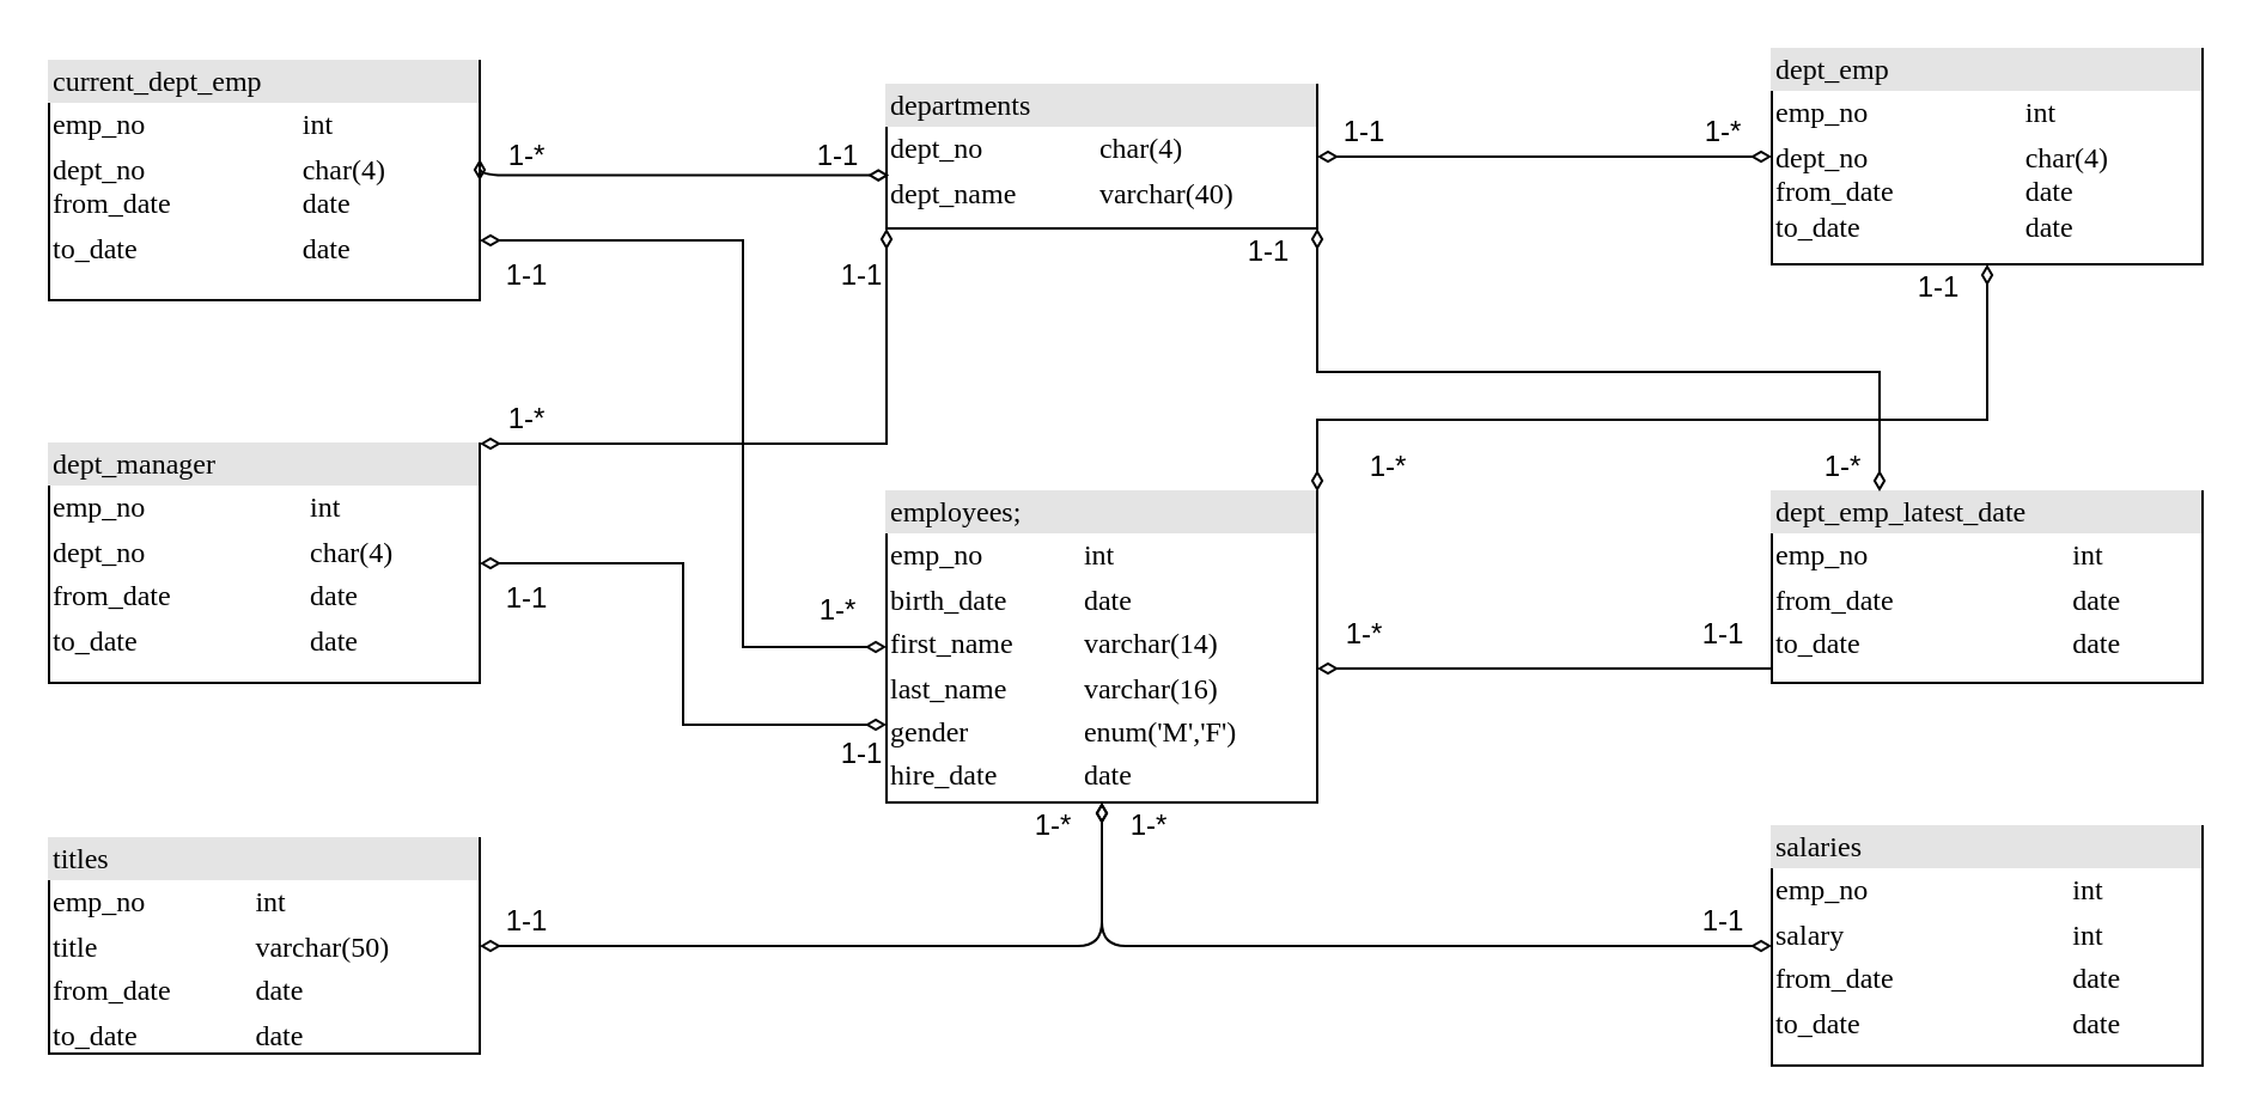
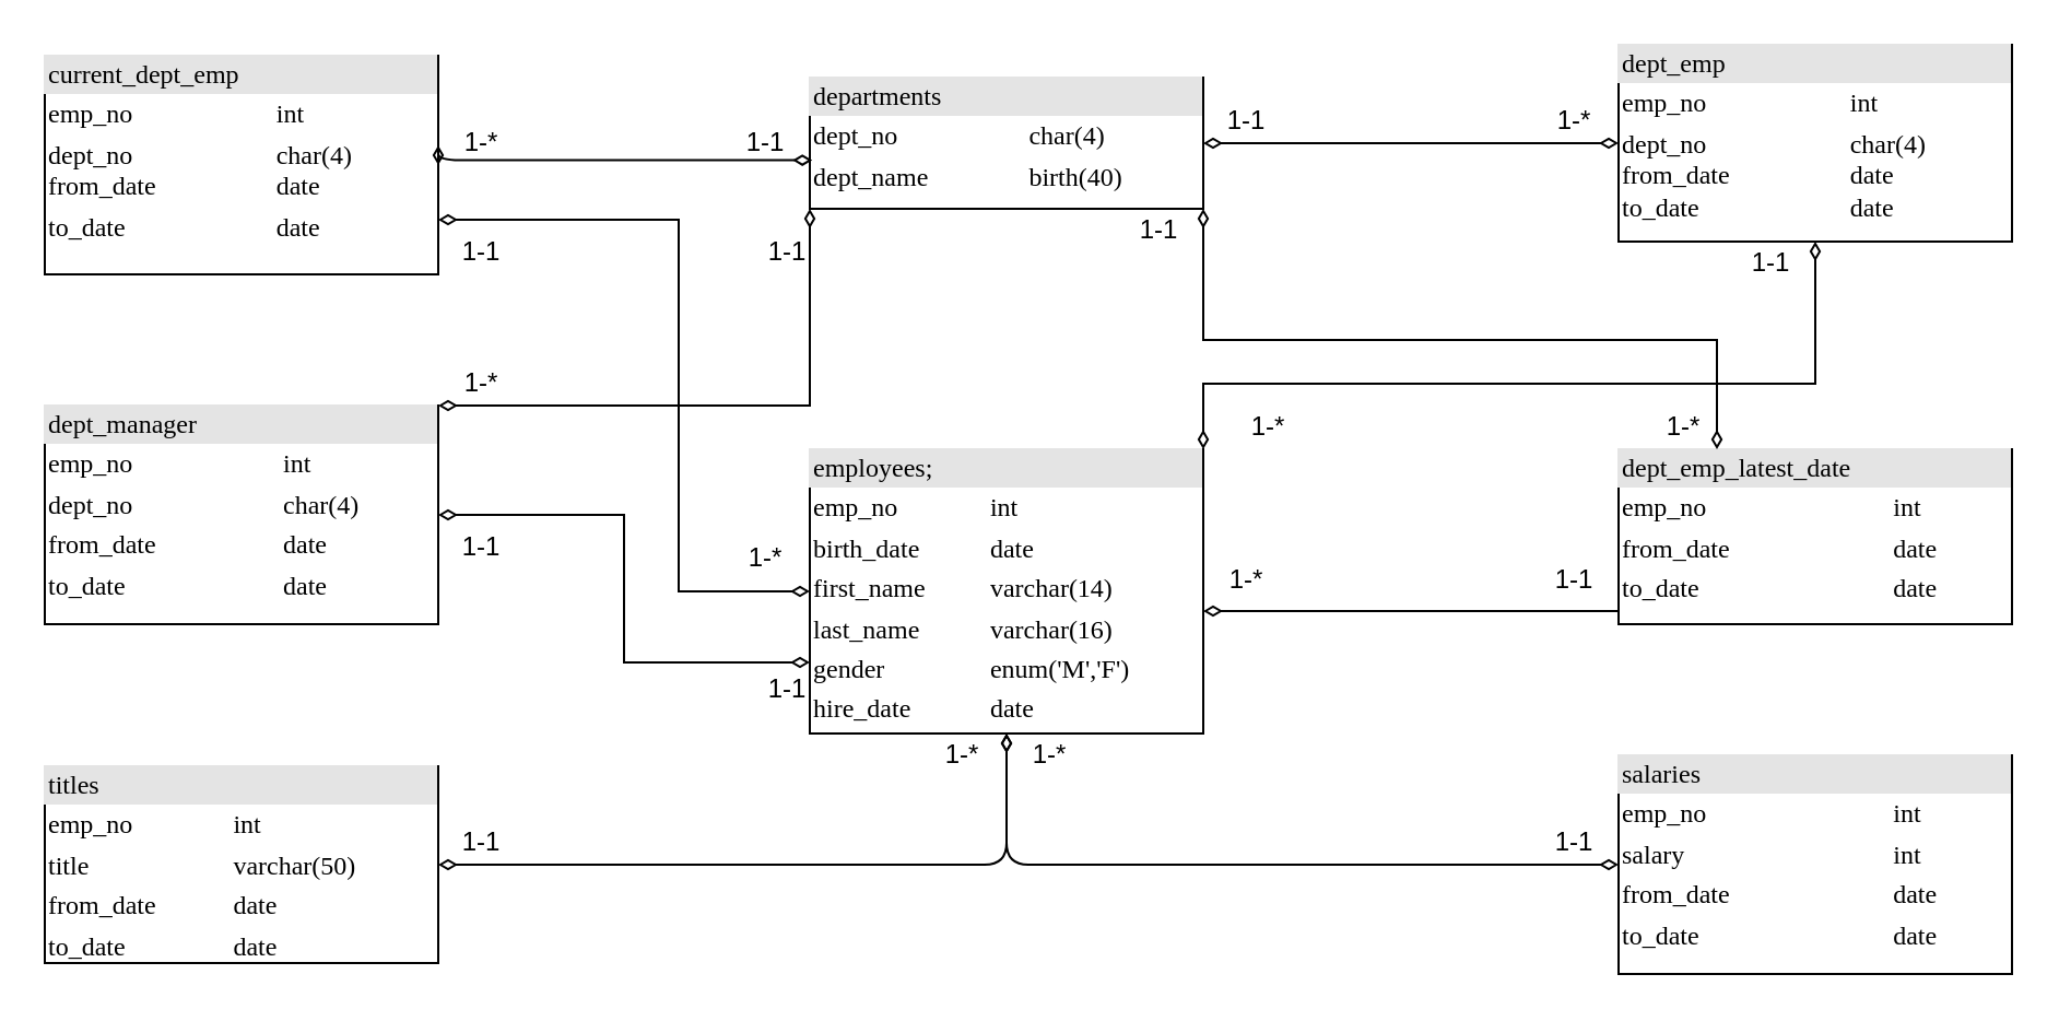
- <mxCell id="5" value="&lt;div style=&quot;box-sizing: border-box ; width: 100% ; background: #e4e4e4 ; padding: 2px&quot;&gt;departments&lt;/div&gt;&lt;table style=&quot;width: 100% ; font-size: 1em&quot; cellspacing=&quot;0&quot; cellpadding=&quot;2&quot;&gt;&lt;tbody&gt;&lt;tr&gt;&lt;td&gt;dept_no&lt;/td&gt;&lt;td&gt;char(4)&lt;/td&gt;&lt;/tr&gt;&lt;tr&gt;&lt;td&gt;dept_name&lt;/td&gt;&lt;td&gt;varchar(40)&lt;/td&gt;&lt;/tr&gt;&lt;tr&gt;&lt;td&gt;&lt;br&gt;&lt;/td&gt;&lt;td&gt;&lt;br&gt;&lt;/td&gt;&lt;/tr&gt;&lt;tr&gt;&lt;td&gt;&lt;br&gt;&lt;/td&gt;&lt;td&gt;&lt;br&gt;&lt;/td&gt;&lt;/tr&gt;&lt;tr&gt;&lt;td&gt;&lt;br&gt;&lt;/td&gt;&lt;td&gt;&lt;br&gt;&lt;/td&gt;&lt;/tr&gt;&lt;tr&gt;&lt;td&gt;&lt;br&gt;&lt;/td&gt;&lt;td&gt;&lt;br&gt;&lt;/td&gt;&lt;/tr&gt;&lt;/tbody&gt;&lt;/table&gt;" style="verticalAlign=top;align=left;overflow=fill;html=1;rounded=0;shadow=0;comic=0;labelBackgroundColor=none;strokeWidth=1;fontFamily=Verdana;fontSize=12" parent="1" vertex="1"><mxGeometry x="370" y="35" width="180" height="60" as="geometry" /></mxCell>
+ <mxCell id="5" value="&lt;div style=&quot;box-sizing: border-box ; width: 100% ; background: #e4e4e4 ; padding: 2px&quot;&gt;departments&lt;/div&gt;&lt;table style=&quot;width: 100% ; font-size: 1em&quot; cellspacing=&quot;0&quot; cellpadding=&quot;2&quot;&gt;&lt;tbody&gt;&lt;tr&gt;&lt;td&gt;dept_no&lt;/td&gt;&lt;td&gt;char(4)&lt;/td&gt;&lt;/tr&gt;&lt;tr&gt;&lt;td&gt;dept_name&lt;/td&gt;&lt;td&gt;birth(40)&lt;/td&gt;&lt;/tr&gt;&lt;tr&gt;&lt;td&gt;&lt;br&gt;&lt;/td&gt;&lt;td&gt;&lt;br&gt;&lt;/td&gt;&lt;/tr&gt;&lt;tr&gt;&lt;td&gt;&lt;br&gt;&lt;/td&gt;&lt;td&gt;&lt;br&gt;&lt;/td&gt;&lt;/tr&gt;&lt;tr&gt;&lt;td&gt;&lt;br&gt;&lt;/td&gt;&lt;td&gt;&lt;br&gt;&lt;/td&gt;&lt;/tr&gt;&lt;tr&gt;&lt;td&gt;&lt;br&gt;&lt;/td&gt;&lt;td&gt;&lt;br&gt;&lt;/td&gt;&lt;/tr&gt;&lt;/tbody&gt;&lt;/table&gt;" style="verticalAlign=top;align=left;overflow=fill;html=1;rounded=0;shadow=0;comic=0;labelBackgroundColor=none;strokeWidth=1;fontFamily=Verdana;fontSize=12" parent="1" vertex="1"><mxGeometry x="370" y="35" width="180" height="60" as="geometry" /></mxCell>
